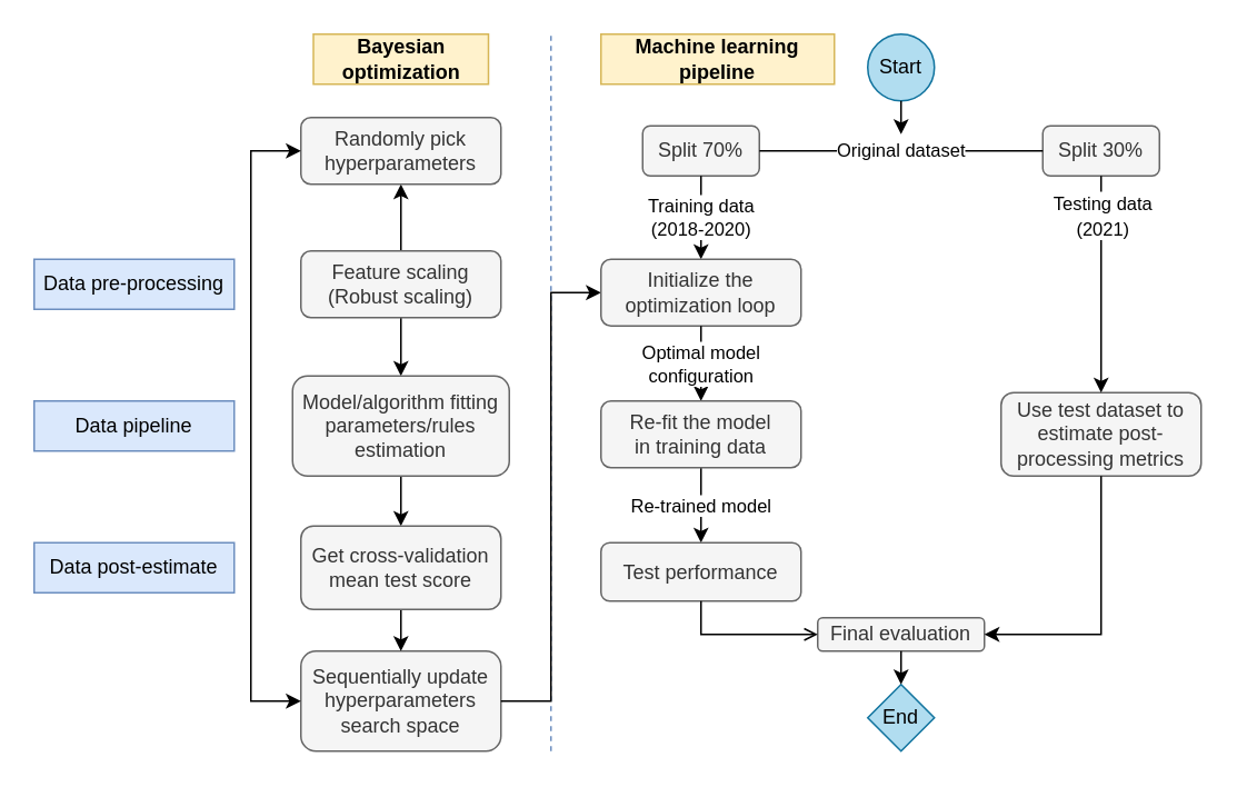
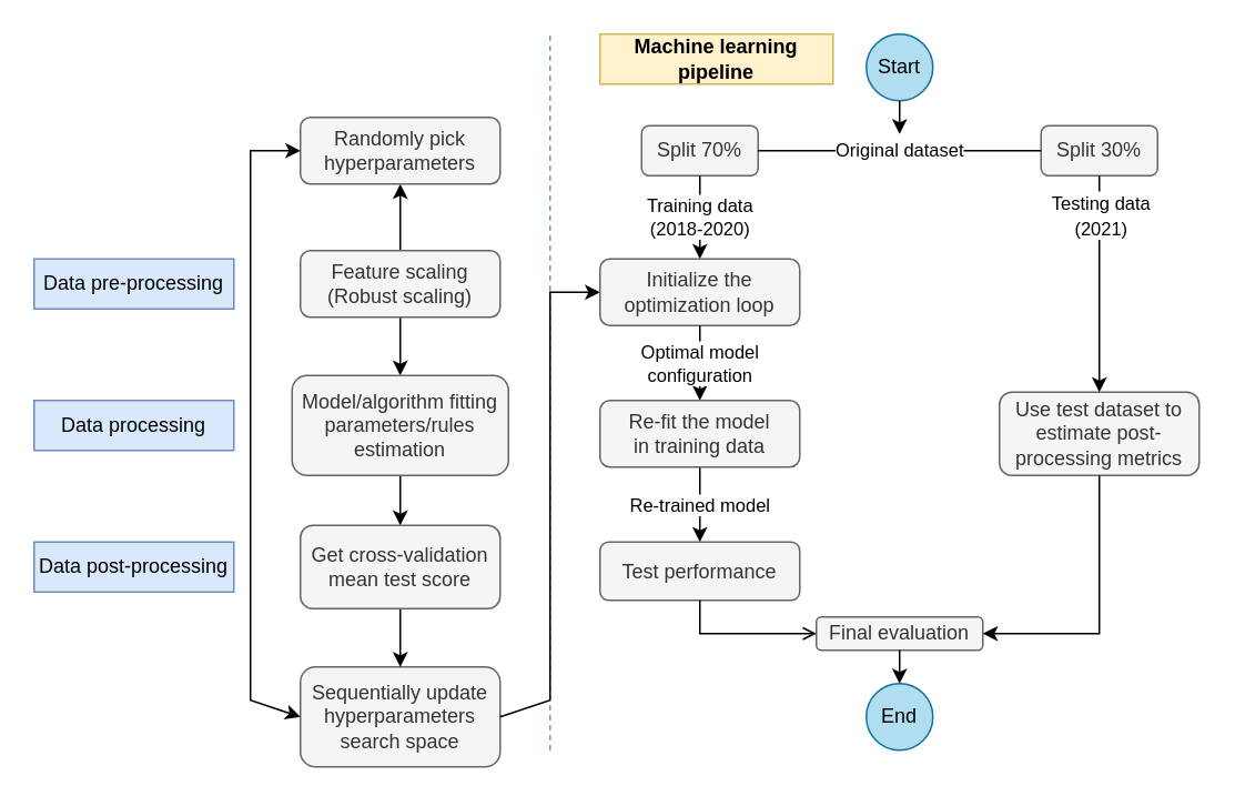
- <mxCell id="8" value="&lt;b&gt;Bayesian optimization&lt;/b&gt;" style="text;html=1;strokeColor=#d6b656;fillColor=#fff2cc;align=center;verticalAlign=middle;whiteSpace=wrap;rounded=0;" parent="1" vertex="1"><mxGeometry x="187.5" y="20" width="105" height="30" as="geometry" /></mxCell>
- <mxCell id="15" value="Data pipeline" style="text;html=1;strokeColor=#6c8ebf;fillColor=#dae8fc;align=center;verticalAlign=middle;whiteSpace=wrap;rounded=0;" parent="1" vertex="1"><mxGeometry x="20" y="240" width="120" height="30" as="geometry" /></mxCell>
+ <mxCell id="15" value="Data processing" style="text;html=1;strokeColor=#6c8ebf;fillColor=#dae8fc;align=center;verticalAlign=middle;whiteSpace=wrap;rounded=0;" parent="1" vertex="1"><mxGeometry x="20" y="240" width="120" height="30" as="geometry" /></mxCell>
- <mxCell id="16" value="Data post-estimate" style="text;html=1;strokeColor=#6c8ebf;fillColor=#dae8fc;align=center;verticalAlign=middle;whiteSpace=wrap;rounded=0;" parent="1" vertex="1"><mxGeometry x="20" y="325" width="120" height="30" as="geometry" /></mxCell>
+ <mxCell id="16" value="Data post-processing" style="text;html=1;strokeColor=#6c8ebf;fillColor=#dae8fc;align=center;verticalAlign=middle;whiteSpace=wrap;rounded=0;" parent="1" vertex="1"><mxGeometry x="20" y="325" width="120" height="30" as="geometry" /></mxCell>
- <mxCell id="9" value="Sequentially update hyperparameters search space" style="whiteSpace=wrap;html=1;rounded=1;fillColor=#f5f5f5;fontColor=#333333;strokeColor=#666666;" parent="1" vertex="1"><mxGeometry x="180" y="390" width="120" height="60" as="geometry" /></mxCell>
+ <mxCell id="9" value="Sequentially update hyperparameters search space" style="whiteSpace=wrap;html=1;rounded=1;fillColor=#f5f5f5;fontColor=#333333;strokeColor=#666666;" parent="1" vertex="1"><mxGeometry x="180" y="400" width="120" height="60" as="geometry" /></mxCell>
- <mxCell id="36" value="&lt;font style=&quot;font-size: 12px;&quot;&gt;End&lt;/font&gt;" style="rhombus;whiteSpace=wrap;html=1;fontSize=11;fillColor=#b1ddf0;strokeColor=#10739e;" parent="1" vertex="1"><mxGeometry x="520" y="410" width="40" height="40" as="geometry" /></mxCell>
+ <mxCell id="36" value="&lt;font style=&quot;font-size: 12px;&quot;&gt;End&lt;/font&gt;" style="ellipse;whiteSpace=wrap;html=1;fontSize=11;fillColor=#b1ddf0;strokeColor=#10739e;" parent="1" vertex="1"><mxGeometry x="520" y="410" width="40" height="40" as="geometry" /></mxCell>
